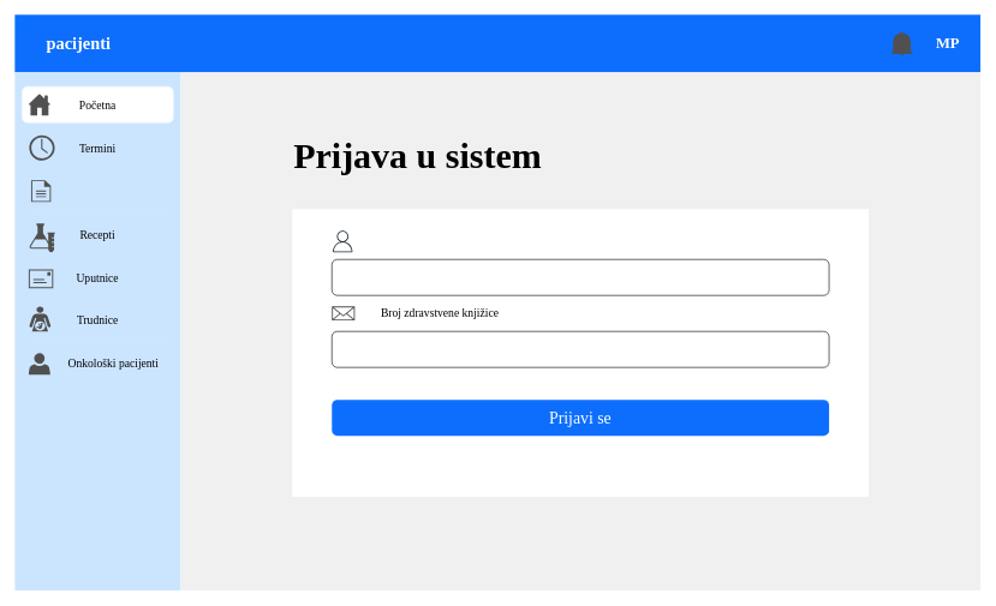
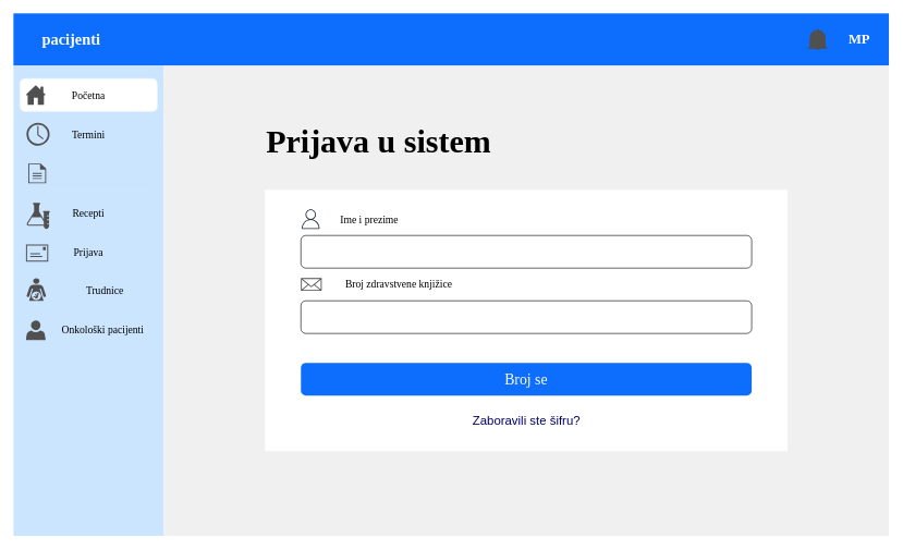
+ <mxCell id="32" value="&lt;font face=&quot;Comic Sans MS&quot; style=&quot;font-size: 16px;&quot;&gt;Ime i prezime&lt;/font&gt;" style="text;html=1;align=center;verticalAlign=middle;whiteSpace=wrap;rounded=0;" parent="1" vertex="1"><mxGeometry x="510" y="320" width="110" height="30" as="geometry" /></mxCell>
- <mxCell id="29" value="&lt;font face=&quot;Comic Sans MS&quot; style=&quot;font-size: 16px;&quot;&gt;Uputnice&lt;/font&gt;" style="text;html=1;align=center;verticalAlign=middle;whiteSpace=wrap;rounded=0;" parent="1" vertex="1"><mxGeometry x="105" y="370" width="60" height="30" as="geometry" /></mxCell>
+ <mxCell id="29" value="&lt;font face=&quot;Comic Sans MS&quot; style=&quot;font-size: 16px;&quot;&gt;Prijava&lt;/font&gt;" style="text;html=1;align=center;verticalAlign=middle;whiteSpace=wrap;rounded=0;" parent="1" vertex="1"><mxGeometry x="105" y="370" width="60" height="30" as="geometry" /></mxCell>
- <mxCell id="30" value="&lt;font face=&quot;Comic Sans MS&quot; style=&quot;font-size: 16px;&quot;&gt;Trudnice&lt;/font&gt;" style="text;html=1;align=center;verticalAlign=middle;whiteSpace=wrap;rounded=0;" parent="1" vertex="1"><mxGeometry x="105" y="430" width="60" height="30" as="geometry" /></mxCell>
+ <mxCell id="30" value="&lt;font face=&quot;Comic Sans MS&quot; style=&quot;font-size: 16px;&quot;&gt;Trudnice&lt;/font&gt;" style="text;html=1;align=center;verticalAlign=middle;whiteSpace=wrap;rounded=0;" parent="1" vertex="1"><mxGeometry x="130" y="430" width="60" height="30" as="geometry" /></mxCell>
- <mxCell id="16" value="&lt;font face=&quot;Comic Sans MS&quot; style=&quot;font-size: 23px; color: rgb(255, 255, 255);&quot;&gt;Prijavi se&lt;/font&gt;" style="rounded=1;whiteSpace=wrap;html=1;fillColor=#0D6EFD;strokeColor=none;" parent="1" vertex="1"><mxGeometry x="460" y="555" width="690" height="50" as="geometry" /></mxCell>
+ <mxCell id="16" value="&lt;font face=&quot;Comic Sans MS&quot; style=&quot;font-size: 23px; color: rgb(255, 255, 255);&quot;&gt;Broj se&lt;/font&gt;" style="rounded=1;whiteSpace=wrap;html=1;fillColor=#0D6EFD;strokeColor=none;" parent="1" vertex="1"><mxGeometry x="460" y="555" width="690" height="50" as="geometry" /></mxCell>
+ <mxCell id="17" value="&lt;font style=&quot;font-size: 19px; color: rgb(0, 0, 102);&quot;&gt;Zaboravili ste šifru?&lt;/font&gt;" style="text;html=1;align=center;verticalAlign=middle;whiteSpace=wrap;rounded=0;" parent="1" vertex="1"><mxGeometry x="692.5" y="630" width="225" height="30" as="geometry" /></mxCell>
